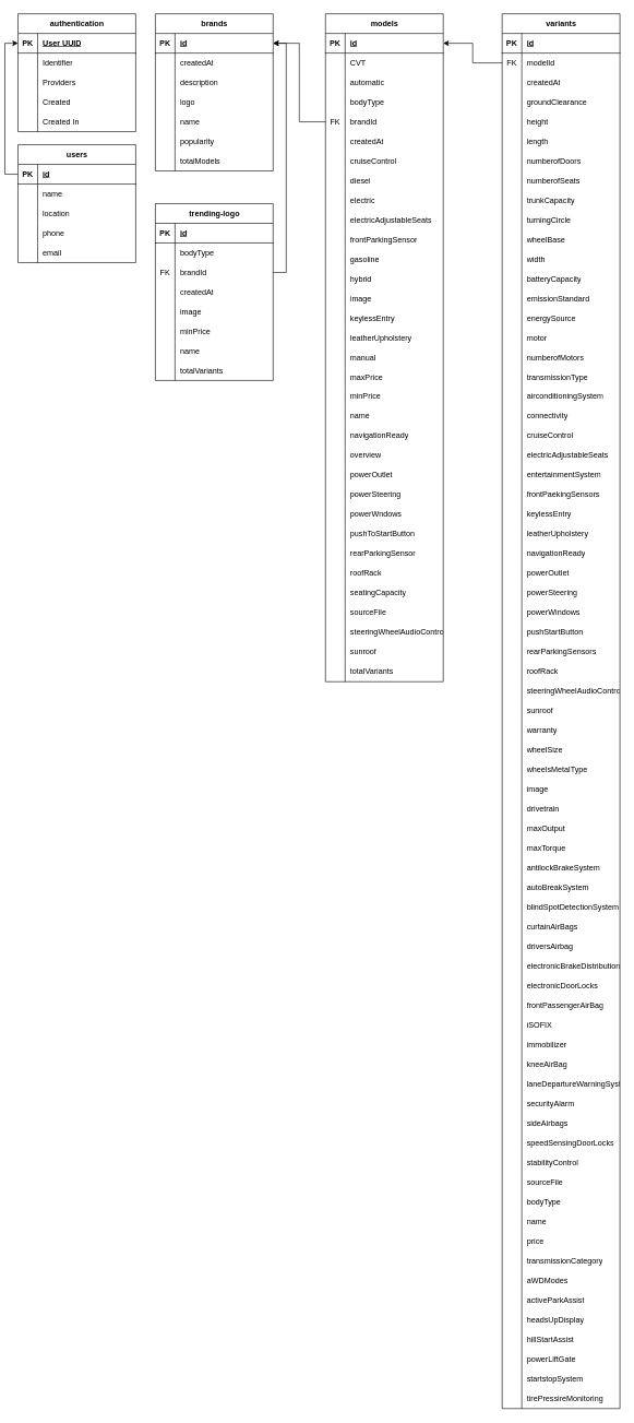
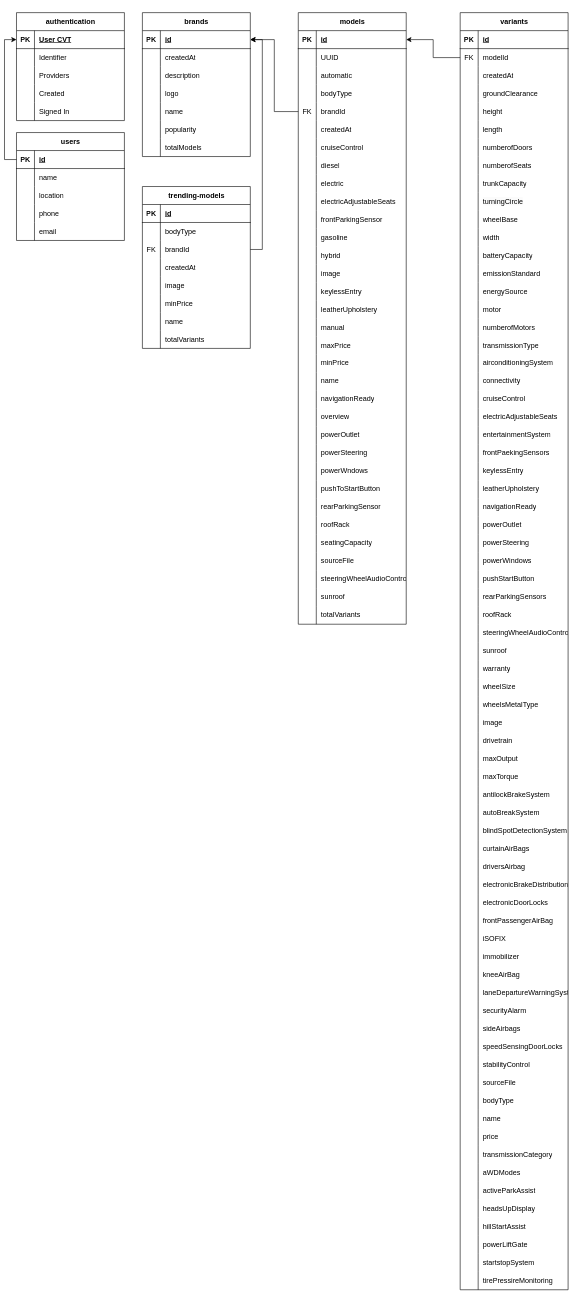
- <mxCell id="5" value="User UUID" style="shape=partialRectangle;connectable=0;fillColor=none;top=0;left=0;bottom=0;right=0;align=left;spacingLeft=6;fontStyle=5;overflow=hidden;whiteSpace=wrap;html=1;" vertex="1" parent="3"><mxGeometry x="30" width="150" height="30" as="geometry"><mxRectangle width="150" height="30" as="alternateBounds" /></mxGeometry></mxCell>
+ <mxCell id="5" value="User CVT" style="shape=partialRectangle;connectable=0;fillColor=none;top=0;left=0;bottom=0;right=0;align=left;spacingLeft=6;fontStyle=5;overflow=hidden;whiteSpace=wrap;html=1;" vertex="1" parent="3"><mxGeometry x="30" width="150" height="30" as="geometry"><mxRectangle width="150" height="30" as="alternateBounds" /></mxGeometry></mxCell>
- <mxCell id="46" value="CVT" style="shape=partialRectangle;connectable=0;fillColor=none;top=0;left=0;bottom=0;right=0;align=left;spacingLeft=6;overflow=hidden;whiteSpace=wrap;html=1;" vertex="1" parent="44"><mxGeometry x="30" width="150" height="30" as="geometry"><mxRectangle width="150" height="30" as="alternateBounds" /></mxGeometry></mxCell>
+ <mxCell id="46" value="UUID" style="shape=partialRectangle;connectable=0;fillColor=none;top=0;left=0;bottom=0;right=0;align=left;spacingLeft=6;overflow=hidden;whiteSpace=wrap;html=1;" vertex="1" parent="44"><mxGeometry x="30" width="150" height="30" as="geometry"><mxRectangle width="150" height="30" as="alternateBounds" /></mxGeometry></mxCell>
- <mxCell id="17" value="Created In" style="shape=partialRectangle;connectable=0;fillColor=none;top=0;left=0;bottom=0;right=0;align=left;spacingLeft=6;overflow=hidden;whiteSpace=wrap;html=1;" vertex="1" parent="15"><mxGeometry x="30" width="150" height="30" as="geometry"><mxRectangle width="150" height="30" as="alternateBounds" /></mxGeometry></mxCell>
+ <mxCell id="17" value="Signed In" style="shape=partialRectangle;connectable=0;fillColor=none;top=0;left=0;bottom=0;right=0;align=left;spacingLeft=6;overflow=hidden;whiteSpace=wrap;html=1;" vertex="1" parent="15"><mxGeometry x="30" width="150" height="30" as="geometry"><mxRectangle width="150" height="30" as="alternateBounds" /></mxGeometry></mxCell>
- <mxCell id="140" value="trending-logo" style="shape=table;startSize=30;container=1;collapsible=1;childLayout=tableLayout;fixedRows=1;rowLines=0;fontStyle=1;align=center;resizeLast=1;html=1;" vertex="1" parent="1"><mxGeometry x="230" y="310" width="180" height="270" as="geometry" /></mxCell>
+ <mxCell id="140" value="trending-models" style="shape=table;startSize=30;container=1;collapsible=1;childLayout=tableLayout;fixedRows=1;rowLines=0;fontStyle=1;align=center;resizeLast=1;html=1;" vertex="1" parent="1"><mxGeometry x="230" y="310" width="180" height="270" as="geometry" /></mxCell>
